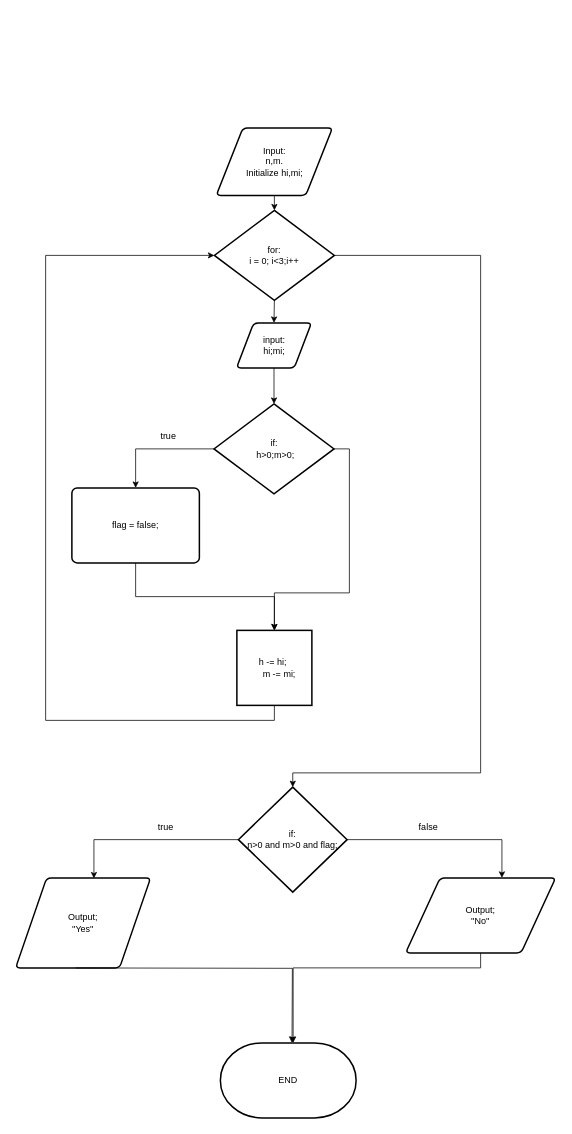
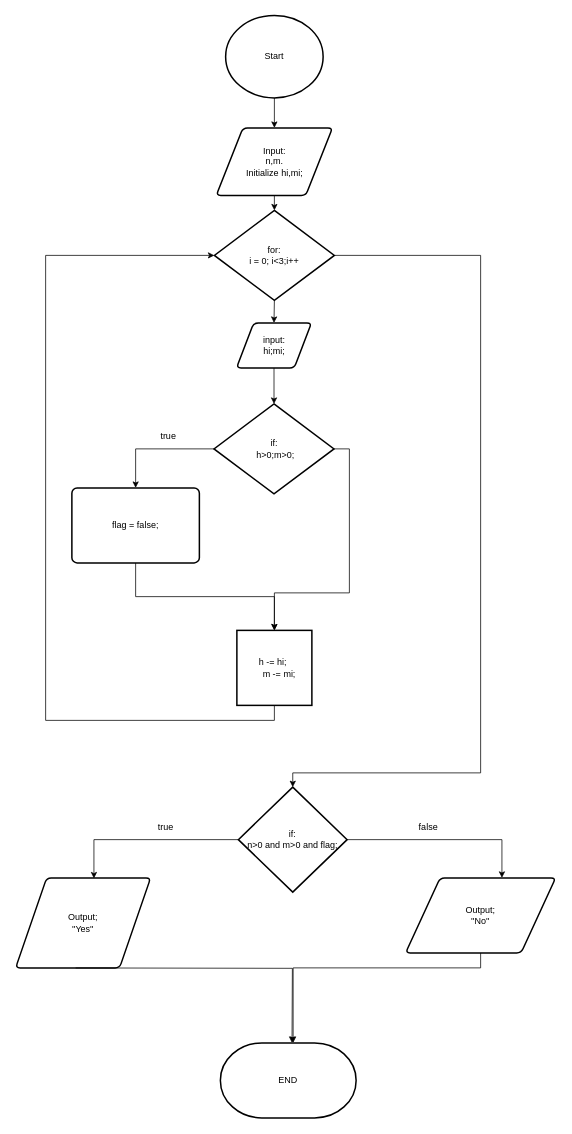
+ <mxCell id="3" value="Start" style="strokeWidth=2;html=1;shape=mxgraph.flowchart.start_2;whiteSpace=wrap;" vertex="1" parent="1"><mxGeometry x="300" width="130" height="110" as="geometry" y="20" /></mxCell>
+ <mxCell id="2" style="edgeStyle=orthogonalEdgeStyle;rounded=0;orthogonalLoop=1;jettySize=auto;html=1;exitX=0.5;exitY=1;exitDx=0;exitDy=0;exitPerimeter=0;entryX=0.5;entryY=0;entryDx=0;entryDy=0;" edge="1" parent="1" source="3" target="4"><mxGeometry relative="1" as="geometry" /></mxCell>
